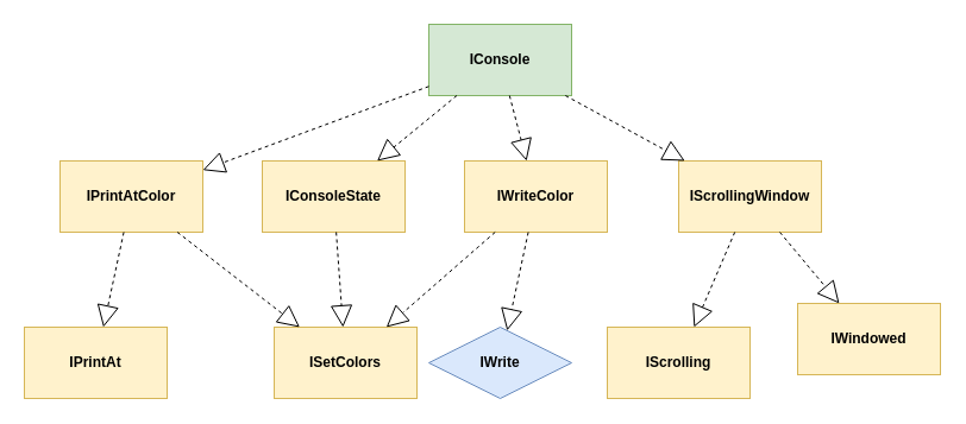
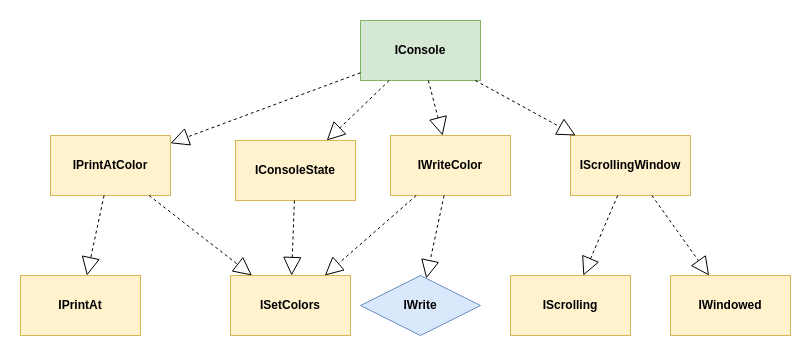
- <mxCell id="12" value="IConsoleState" style="rounded=0;whiteSpace=wrap;html=1;fontStyle=1;fillColor=#fff2cc;strokeColor=#d6b656;" vertex="1" parent="1"><mxGeometry x="220" y="135" width="120" height="60" as="geometry" /></mxCell>
+ <mxCell id="12" value="IConsoleState" style="rounded=0;whiteSpace=wrap;html=1;fontStyle=1;fillColor=#fff2cc;strokeColor=#d6b656;" vertex="1" parent="1"><mxGeometry x="235" y="140" width="120" height="60" as="geometry" /></mxCell>
- <mxCell id="9" value="IWindowed" style="rounded=0;whiteSpace=wrap;html=1;fontStyle=1;fillColor=#fff2cc;strokeColor=#d6b656;" vertex="1" parent="1"><mxGeometry x="670" y="255" width="120" height="60" as="geometry" /></mxCell>
+ <mxCell id="9" value="IWindowed" style="rounded=0;whiteSpace=wrap;html=1;fontStyle=1;fillColor=#fff2cc;strokeColor=#d6b656;" vertex="1" parent="1"><mxGeometry x="670" y="275" width="120" height="60" as="geometry" /></mxCell>
